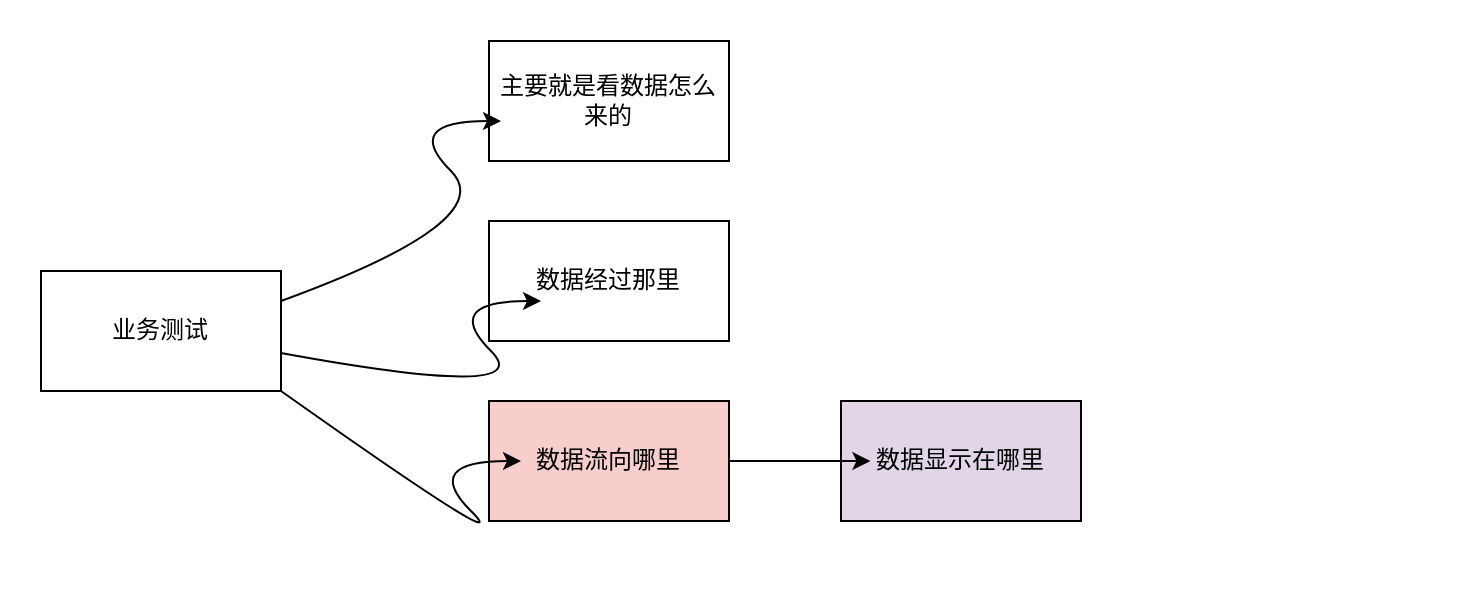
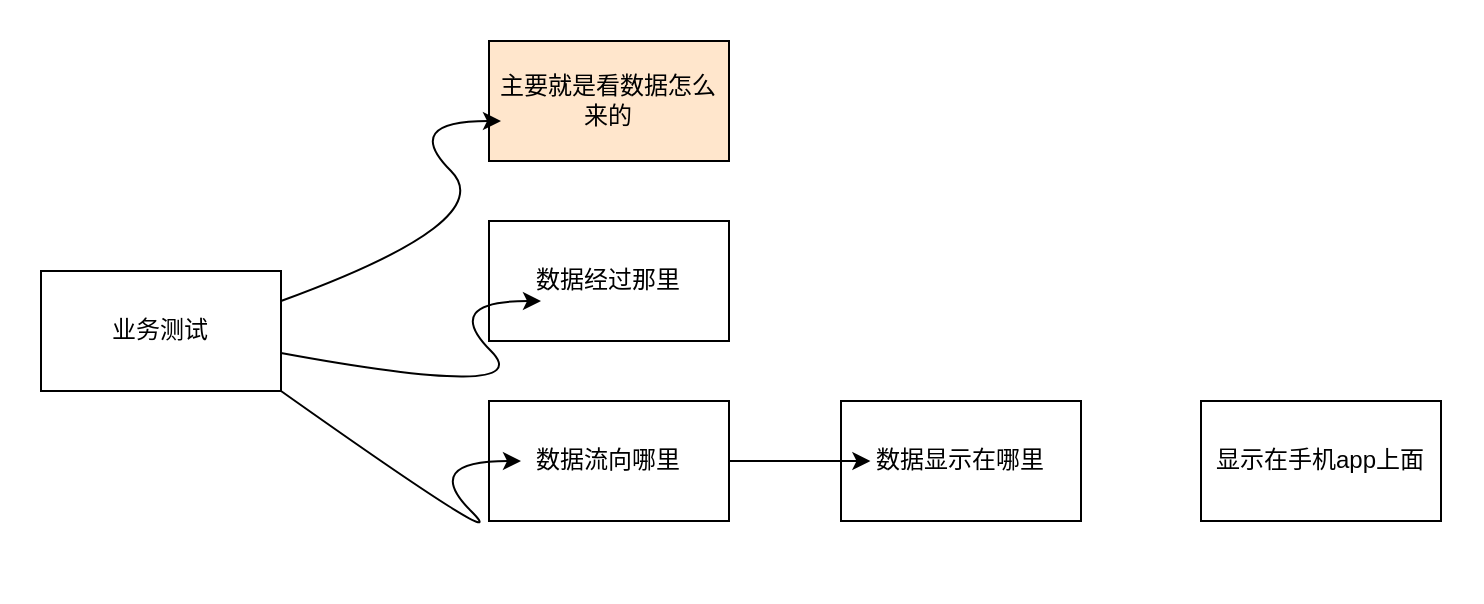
- <mxCell id="3" value="主要就是看数据怎么来的" style="rounded=0;whiteSpace=wrap;html=1;" vertex="1" parent="1"><mxGeometry x="244" y="20" width="120" height="60" as="geometry" /></mxCell>
+ <mxCell id="3" value="主要就是看数据怎么来的" style="rounded=0;whiteSpace=wrap;html=1;fillColor=#ffe6cc;" vertex="1" parent="1"><mxGeometry x="244" y="20" width="120" height="60" as="geometry" /></mxCell>
- <mxCell id="5" value="数据流向哪里" style="rounded=0;whiteSpace=wrap;html=1;fillColor=#f8cecc;" vertex="1" parent="1"><mxGeometry x="244" y="200" width="120" height="60" as="geometry" /></mxCell>
+ <mxCell id="5" value="数据流向哪里" style="rounded=0;whiteSpace=wrap;html=1;" vertex="1" parent="1"><mxGeometry x="244" y="200" width="120" height="60" as="geometry" /></mxCell>
- <mxCell id="6" value="数据显示在哪里" style="rounded=0;whiteSpace=wrap;html=1;fillColor=#e1d5e7;" vertex="1" parent="1"><mxGeometry x="420" y="200" width="120" height="60" as="geometry" /></mxCell>
+ <mxCell id="6" value="数据显示在哪里" style="rounded=0;whiteSpace=wrap;html=1;" vertex="1" parent="1"><mxGeometry x="420" y="200" width="120" height="60" as="geometry" /></mxCell>
+ <mxCell id="7" value="显示在手机app上面" style="rounded=0;whiteSpace=wrap;html=1;" vertex="1" parent="1"><mxGeometry x="600" y="200" width="120" height="60" as="geometry" /></mxCell>
